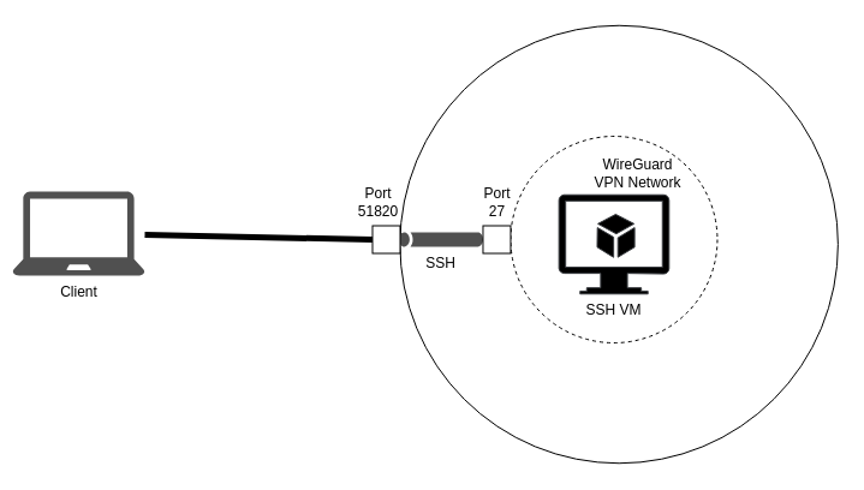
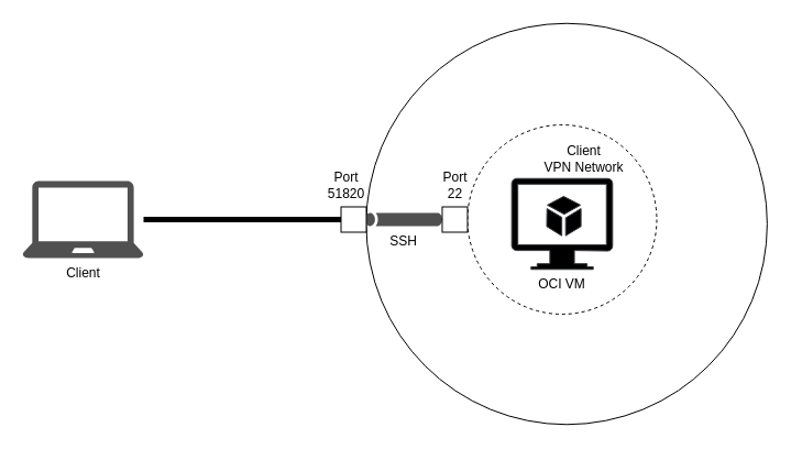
- <mxCell id="11" value="WireGuard&lt;div&gt;VPN Network&lt;/div&gt;" style="text;html=1;align=center;verticalAlign=middle;resizable=0;points=[];autosize=1;strokeColor=none;fillColor=none;" vertex="1" parent="1"><mxGeometry x="480" y="123.5" width="100" height="40" as="geometry" /></mxCell>
+ <mxCell id="11" value="Client&lt;div&gt;VPN Network&lt;/div&gt;" style="text;html=1;align=center;verticalAlign=middle;resizable=0;points=[];autosize=1;strokeColor=none;fillColor=none;" vertex="1" parent="1"><mxGeometry x="480" y="123.5" width="100" height="40" as="geometry" /></mxCell>
- <mxCell id="13" value="Port&lt;div&gt;27&lt;/div&gt;" style="text;html=1;align=center;verticalAlign=middle;resizable=0;points=[];autosize=1;strokeColor=none;fillColor=none;" vertex="1" parent="1"><mxGeometry x="387.97" y="147.5" width="50" height="40" as="geometry" /></mxCell>
+ <mxCell id="13" value="Port&lt;div&gt;22&lt;/div&gt;" style="text;html=1;align=center;verticalAlign=middle;resizable=0;points=[];autosize=1;strokeColor=none;fillColor=none;" vertex="1" parent="1"><mxGeometry x="387.97" y="147.5" width="50" height="40" as="geometry" /></mxCell>
- <mxCell id="3" value="Client" style="sketch=0;pointerEvents=1;shadow=0;dashed=0;html=1;strokeColor=none;fillColor=#505050;labelPosition=center;verticalLabelPosition=bottom;verticalAlign=top;outlineConnect=0;align=center;shape=mxgraph.office.devices.laptop;" vertex="1" parent="1"><mxGeometry x="10" y="159" width="110" height="70" as="geometry" /></mxCell>
+ <mxCell id="3" value="Client" style="sketch=0;pointerEvents=1;shadow=0;dashed=0;html=1;strokeColor=none;fillColor=#505050;labelPosition=center;verticalLabelPosition=bottom;verticalAlign=top;outlineConnect=0;align=center;shape=mxgraph.office.devices.laptop;" vertex="1" parent="1"><mxGeometry x="20" y="164" width="110" height="70" as="geometry" /></mxCell>
- <mxCell id="5" value="SSH VM" style="sketch=0;aspect=fixed;pointerEvents=1;shadow=0;dashed=0;html=1;labelPosition=center;verticalLabelPosition=bottom;verticalAlign=top;align=center;shape=mxgraph.azure.virtual_machine_feature;fillColor=#000000;strokeColor=#36393d;" vertex="1" parent="1"><mxGeometry x="464.64" y="161.75" width="91.66" height="82.5" as="geometry" /></mxCell>
+ <mxCell id="5" value="OCI VM" style="sketch=0;aspect=fixed;pointerEvents=1;shadow=0;dashed=0;html=1;labelPosition=center;verticalLabelPosition=bottom;verticalAlign=top;align=center;shape=mxgraph.azure.virtual_machine_feature;fillColor=#000000;strokeColor=#36393d;" vertex="1" parent="1"><mxGeometry x="464.64" y="161.75" width="91.66" height="82.5" as="geometry" /></mxCell>
